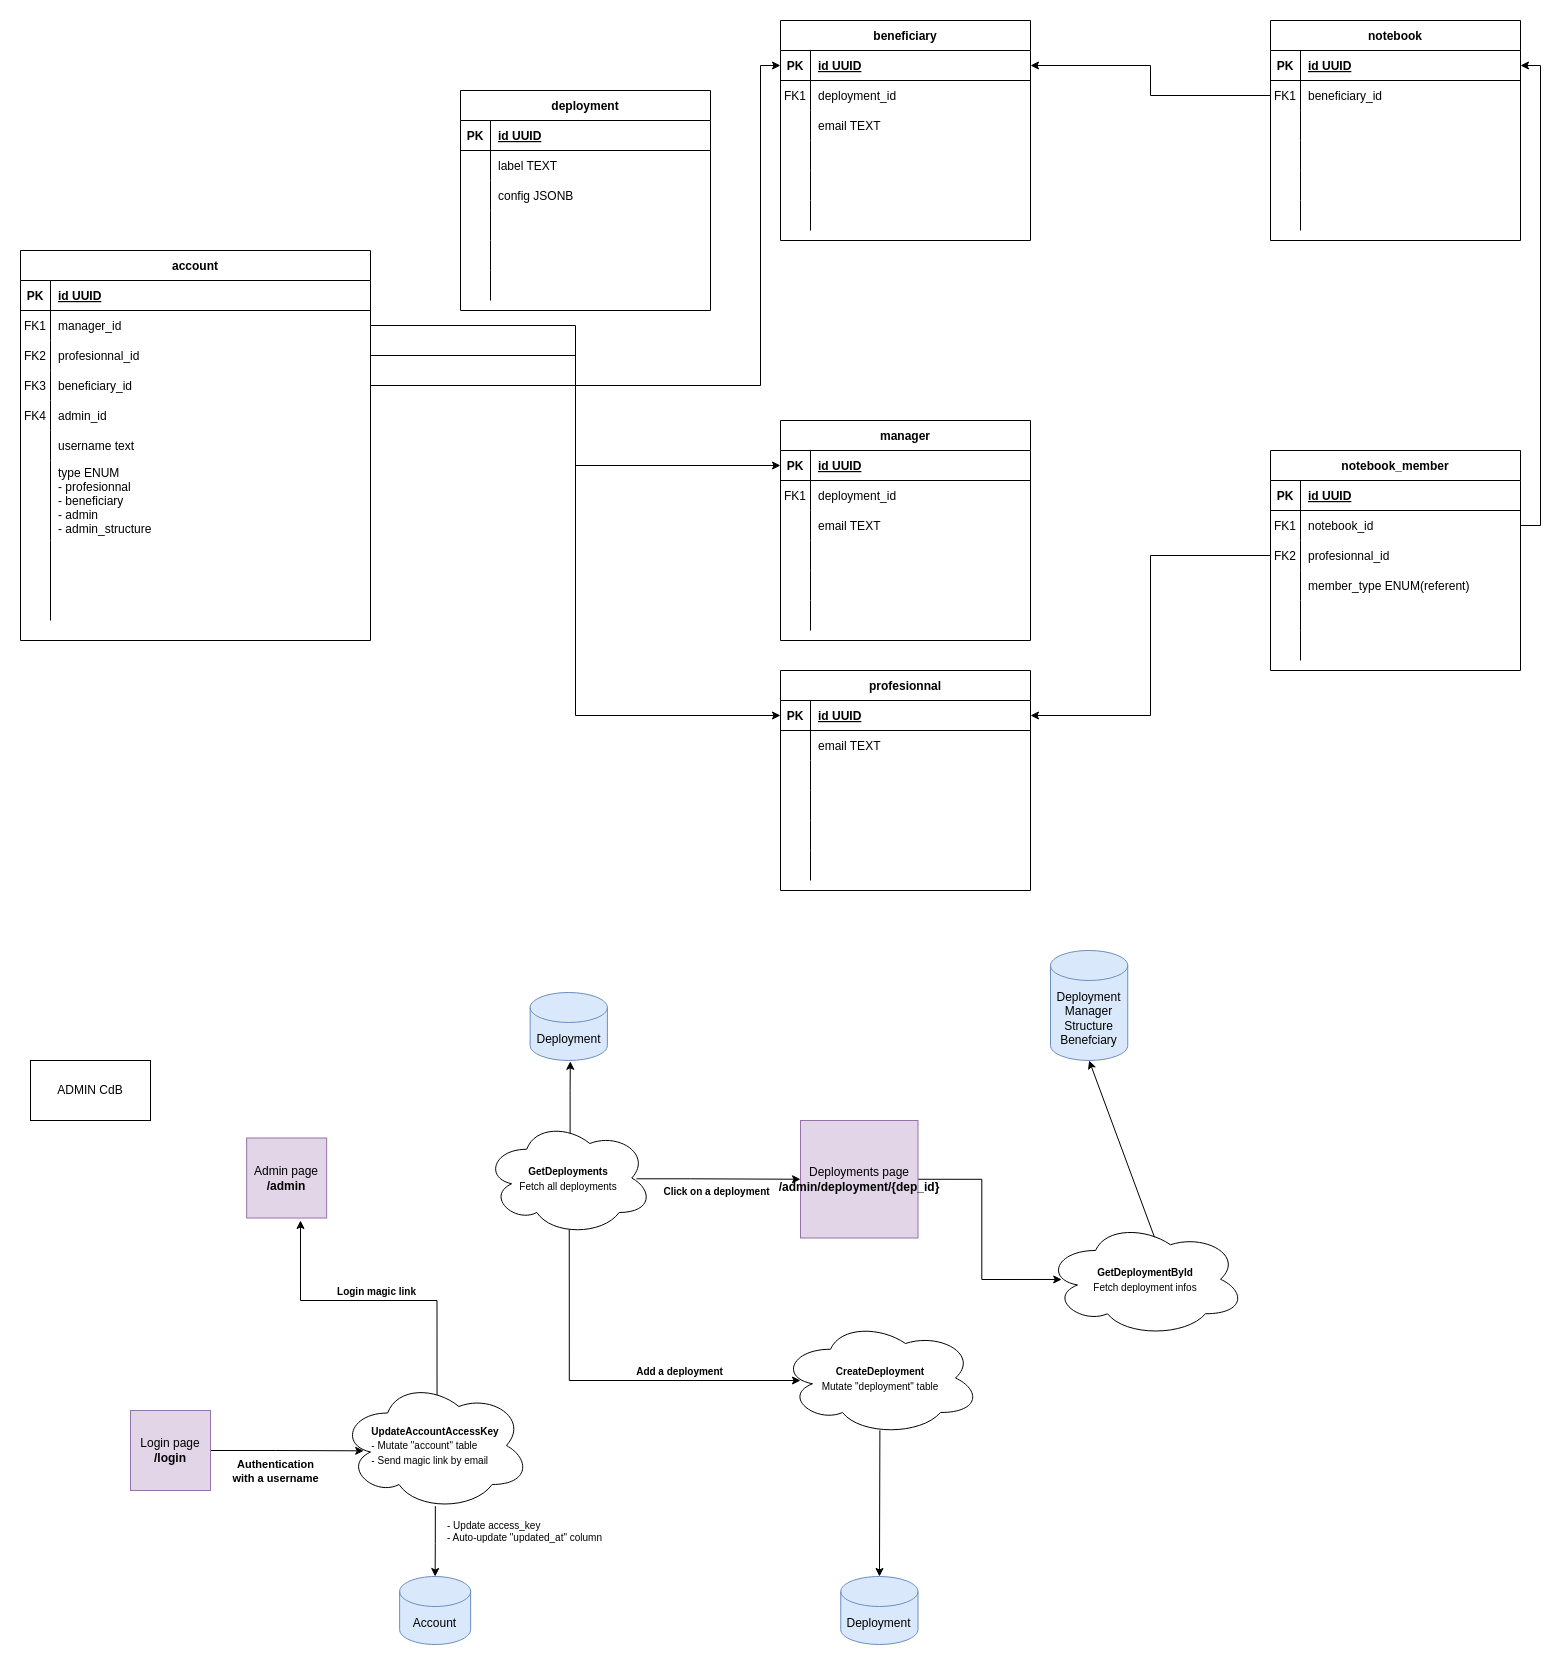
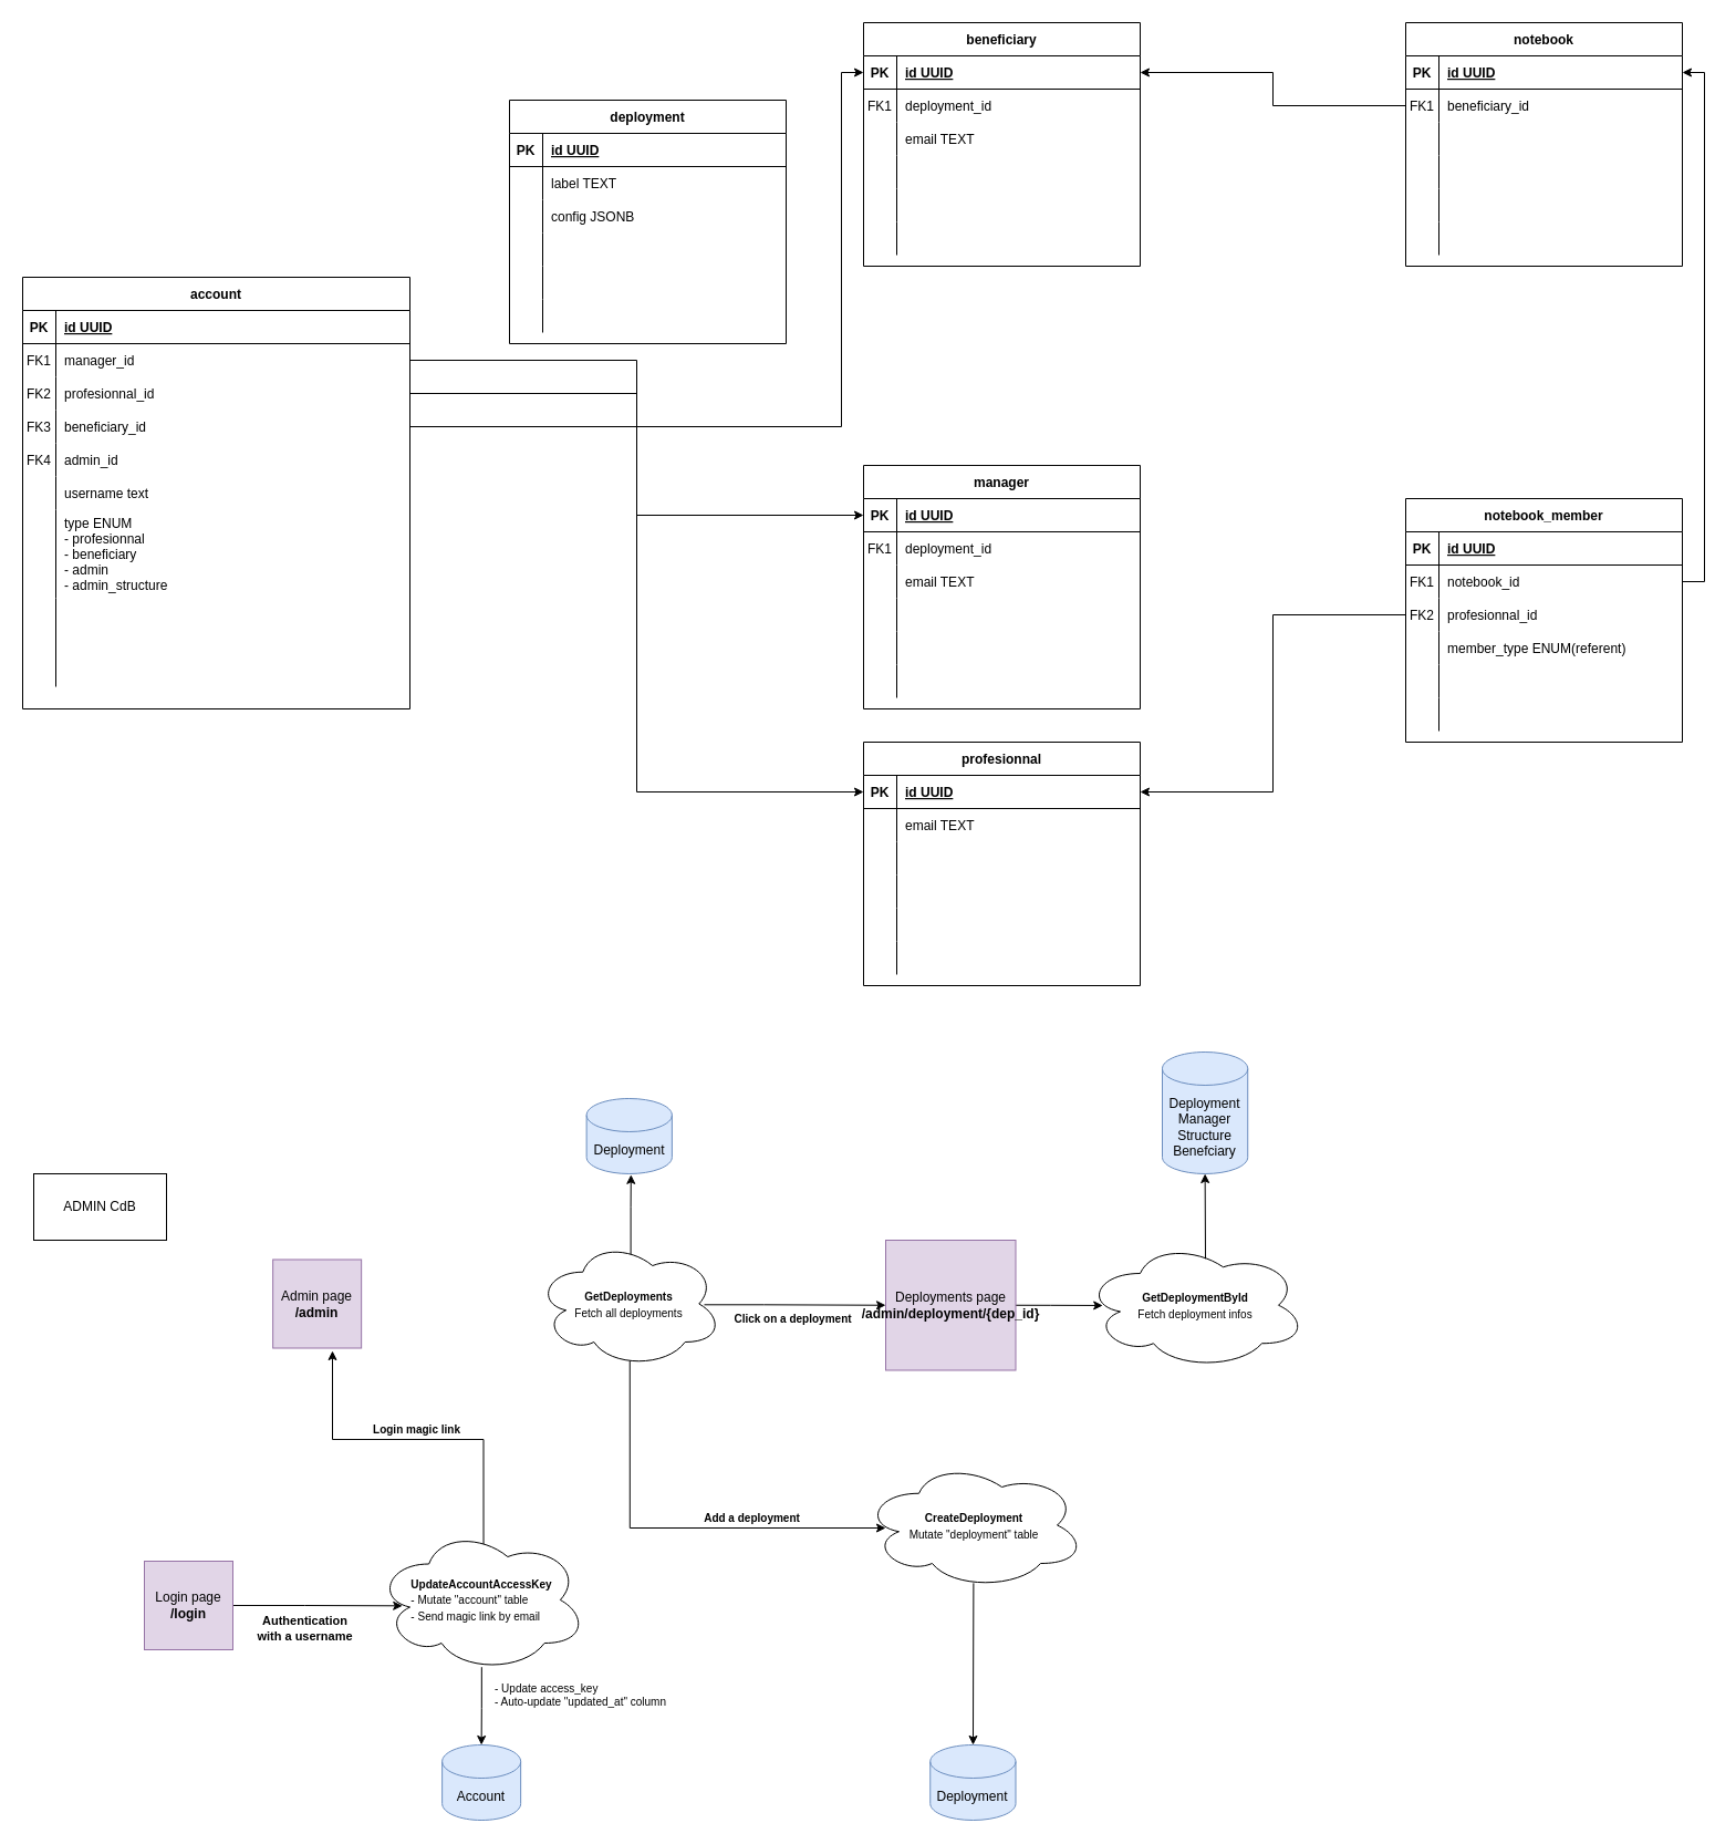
- <mxCell id="166" value="&lt;div align=&quot;center&quot;&gt;&lt;font style=&quot;font-size: 10px&quot;&gt;&lt;b&gt;GetDeploymentById&lt;/b&gt;&lt;br&gt;&lt;/font&gt;&lt;/div&gt;&lt;div align=&quot;center&quot;&gt;&lt;font style=&quot;font-size: 10px&quot;&gt;Fetch deployment infos&lt;/font&gt;&lt;/div&gt;" style="ellipse;shape=cloud;whiteSpace=wrap;html=1;align=center;" vertex="1" parent="1"><mxGeometry x="1045" y="1221.25" width="200" height="115" as="geometry" /></mxCell>
+ <mxCell id="166" value="&lt;div align=&quot;center&quot;&gt;&lt;font style=&quot;font-size: 10px&quot;&gt;&lt;b&gt;GetDeploymentById&lt;/b&gt;&lt;br&gt;&lt;/font&gt;&lt;/div&gt;&lt;div align=&quot;center&quot;&gt;&lt;font style=&quot;font-size: 10px&quot;&gt;Fetch deployment infos&lt;/font&gt;&lt;/div&gt;" style="ellipse;shape=cloud;whiteSpace=wrap;html=1;align=center;" vertex="1" parent="1"><mxGeometry x="980" y="1121.25" width="200" height="115" as="geometry" /></mxCell>
